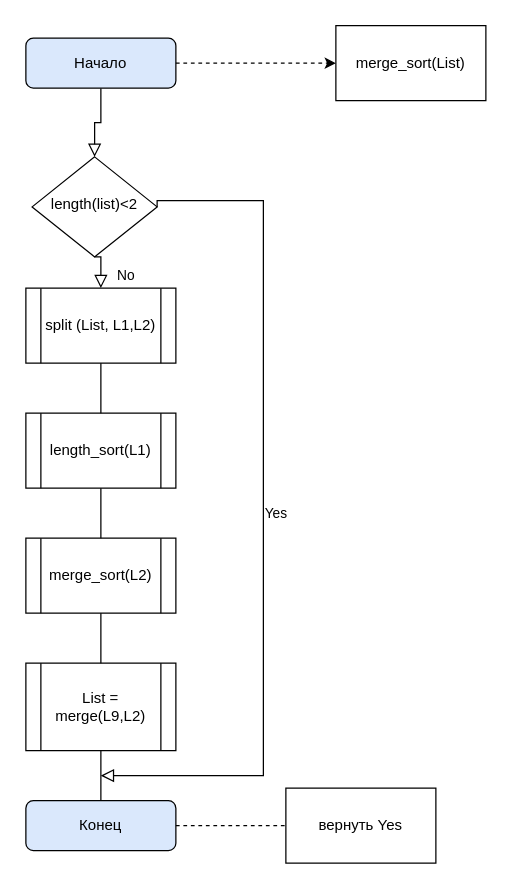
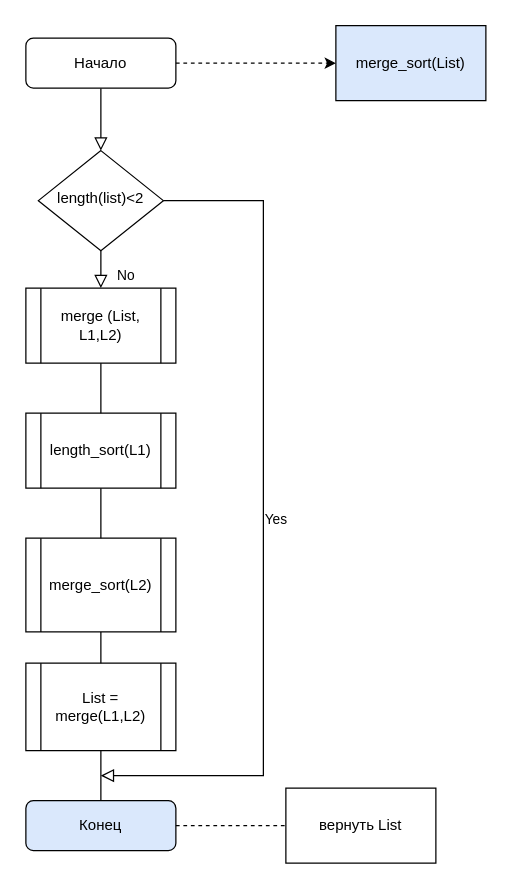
- <mxCell id="3" value="Начало" style="rounded=1;whiteSpace=wrap;html=1;fontSize=12;glass=0;strokeWidth=1;shadow=0;fillColor=#dae8fc;" parent="1" vertex="1"><mxGeometry x="20" y="30" width="120" height="40" as="geometry" /></mxCell>
+ <mxCell id="3" value="Начало" style="rounded=1;whiteSpace=wrap;html=1;fontSize=12;glass=0;strokeWidth=1;shadow=0;" parent="1" vertex="1"><mxGeometry x="20" y="30" width="120" height="40" as="geometry" /></mxCell>
- <mxCell id="7" value="merge_sort(List)" style="rounded=0;whiteSpace=wrap;html=1;" vertex="1" parent="1"><mxGeometry x="268" y="20" width="120" height="60" as="geometry" /></mxCell>
+ <mxCell id="7" value="merge_sort(List)" style="rounded=0;whiteSpace=wrap;html=1;fillColor=#dae8fc;" vertex="1" parent="1"><mxGeometry x="268" y="20" width="120" height="60" as="geometry" /></mxCell>
- <mxCell id="4" value="length(list)&amp;lt;2" style="rhombus;whiteSpace=wrap;html=1;shadow=0;fontFamily=Helvetica;fontSize=12;align=center;strokeWidth=1;spacing=6;spacingTop=-4;" parent="1" vertex="1"><mxGeometry x="25" y="125" width="100" height="80" as="geometry" /></mxCell>
+ <mxCell id="4" value="length(list)&amp;lt;2" style="rhombus;whiteSpace=wrap;html=1;shadow=0;fontFamily=Helvetica;fontSize=12;align=center;strokeWidth=1;spacing=6;spacingTop=-4;" parent="1" vertex="1"><mxGeometry x="30" y="120" width="100" height="80" as="geometry" /></mxCell>
- <mxCell id="9" value="split (List, L1,L2)" style="shape=process;whiteSpace=wrap;html=1;backgroundOutline=1;" vertex="1" parent="1"><mxGeometry x="20" y="230" width="120" height="60" as="geometry" /></mxCell>
+ <mxCell id="9" value="merge (List, L1,L2)" style="shape=process;whiteSpace=wrap;html=1;backgroundOutline=1;" vertex="1" parent="1"><mxGeometry x="20" y="230" width="120" height="60" as="geometry" /></mxCell>
- <mxCell id="11" value="merge_sort(L2)" style="shape=process;whiteSpace=wrap;html=1;backgroundOutline=1;" vertex="1" parent="1"><mxGeometry x="20" y="430" width="120" height="60" as="geometry" /></mxCell>
+ <mxCell id="11" value="merge_sort(L2)" style="shape=process;whiteSpace=wrap;html=1;backgroundOutline=1;" vertex="1" parent="1"><mxGeometry x="20" y="430" width="120" height="75" as="geometry" /></mxCell>
- <mxCell id="12" value="List = merge(L9,L2)" style="shape=process;whiteSpace=wrap;html=1;backgroundOutline=1;" vertex="1" parent="1"><mxGeometry x="20" y="530" width="120" height="70" as="geometry" /></mxCell>
+ <mxCell id="12" value="List = merge(L1,L2)" style="shape=process;whiteSpace=wrap;html=1;backgroundOutline=1;" vertex="1" parent="1"><mxGeometry x="20" y="530" width="120" height="70" as="geometry" /></mxCell>
- <mxCell id="14" value="вернуть Yes" style="rounded=0;whiteSpace=wrap;html=1;" vertex="1" parent="1"><mxGeometry x="228" y="630" width="120" height="60" as="geometry" /></mxCell>
+ <mxCell id="14" value="вернуть List" style="rounded=0;whiteSpace=wrap;html=1;" vertex="1" parent="1"><mxGeometry x="228" y="630" width="120" height="60" as="geometry" /></mxCell>
